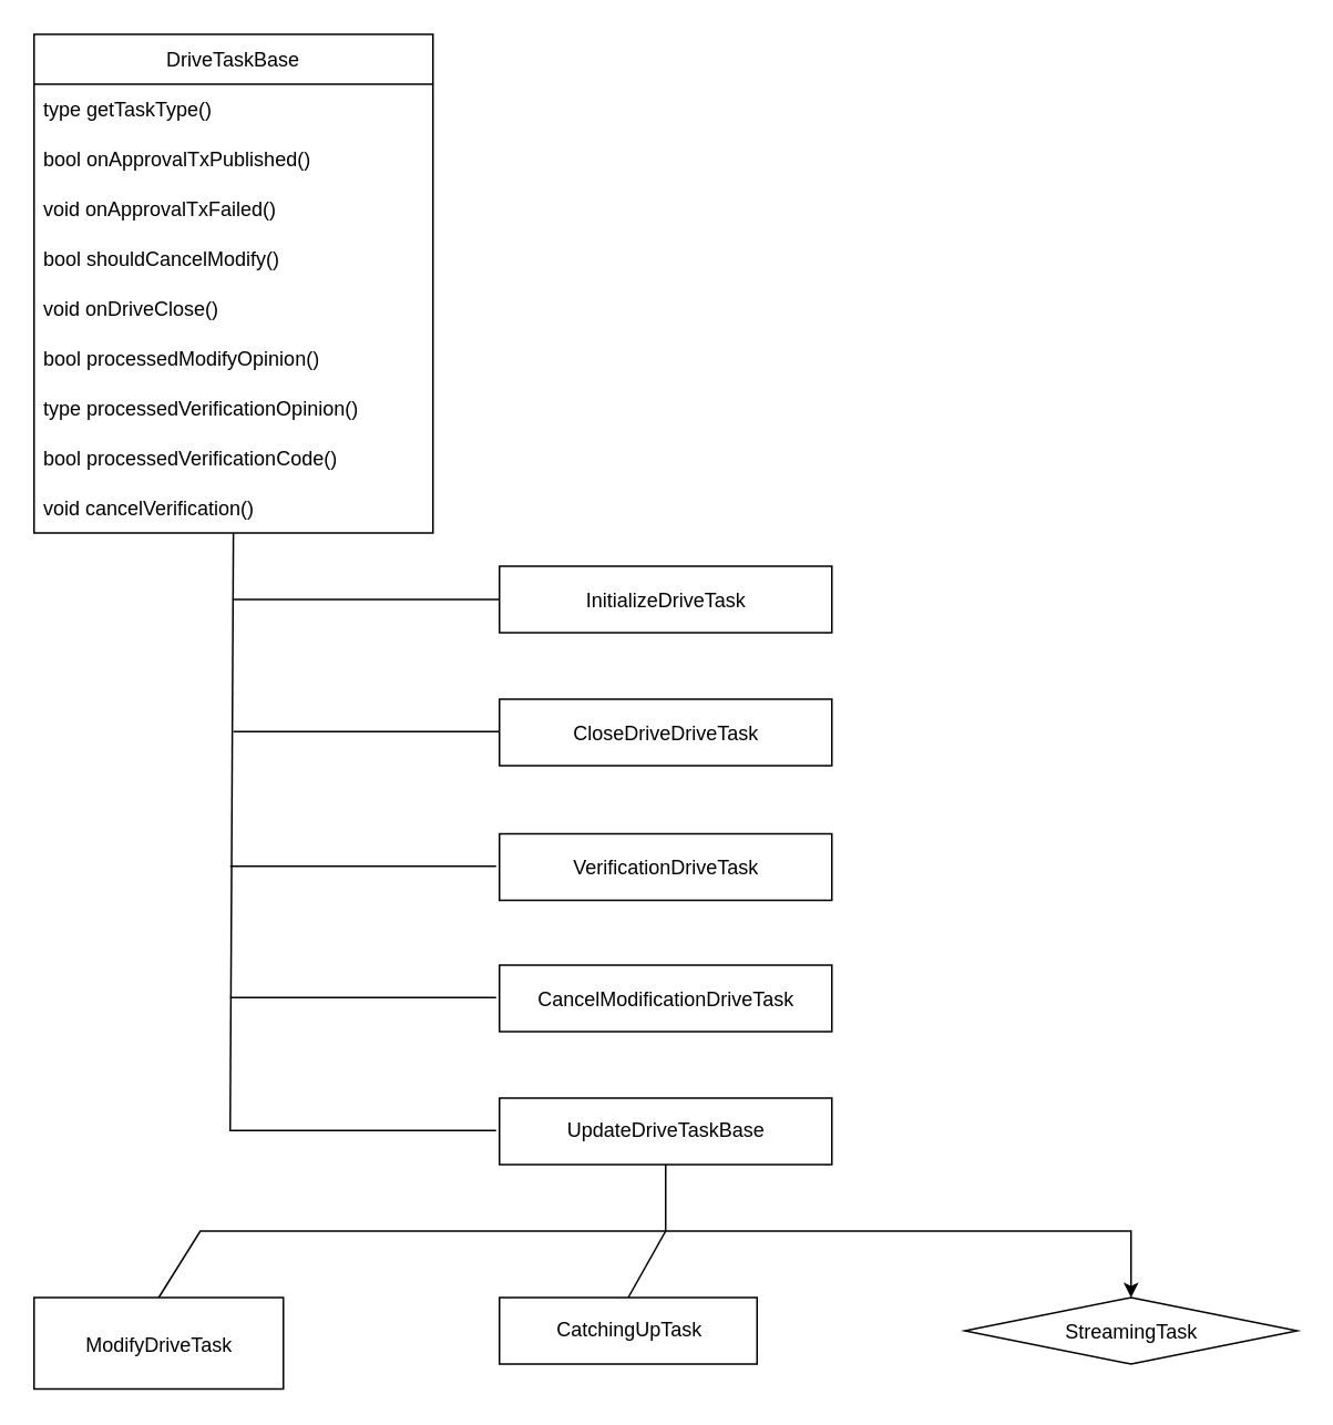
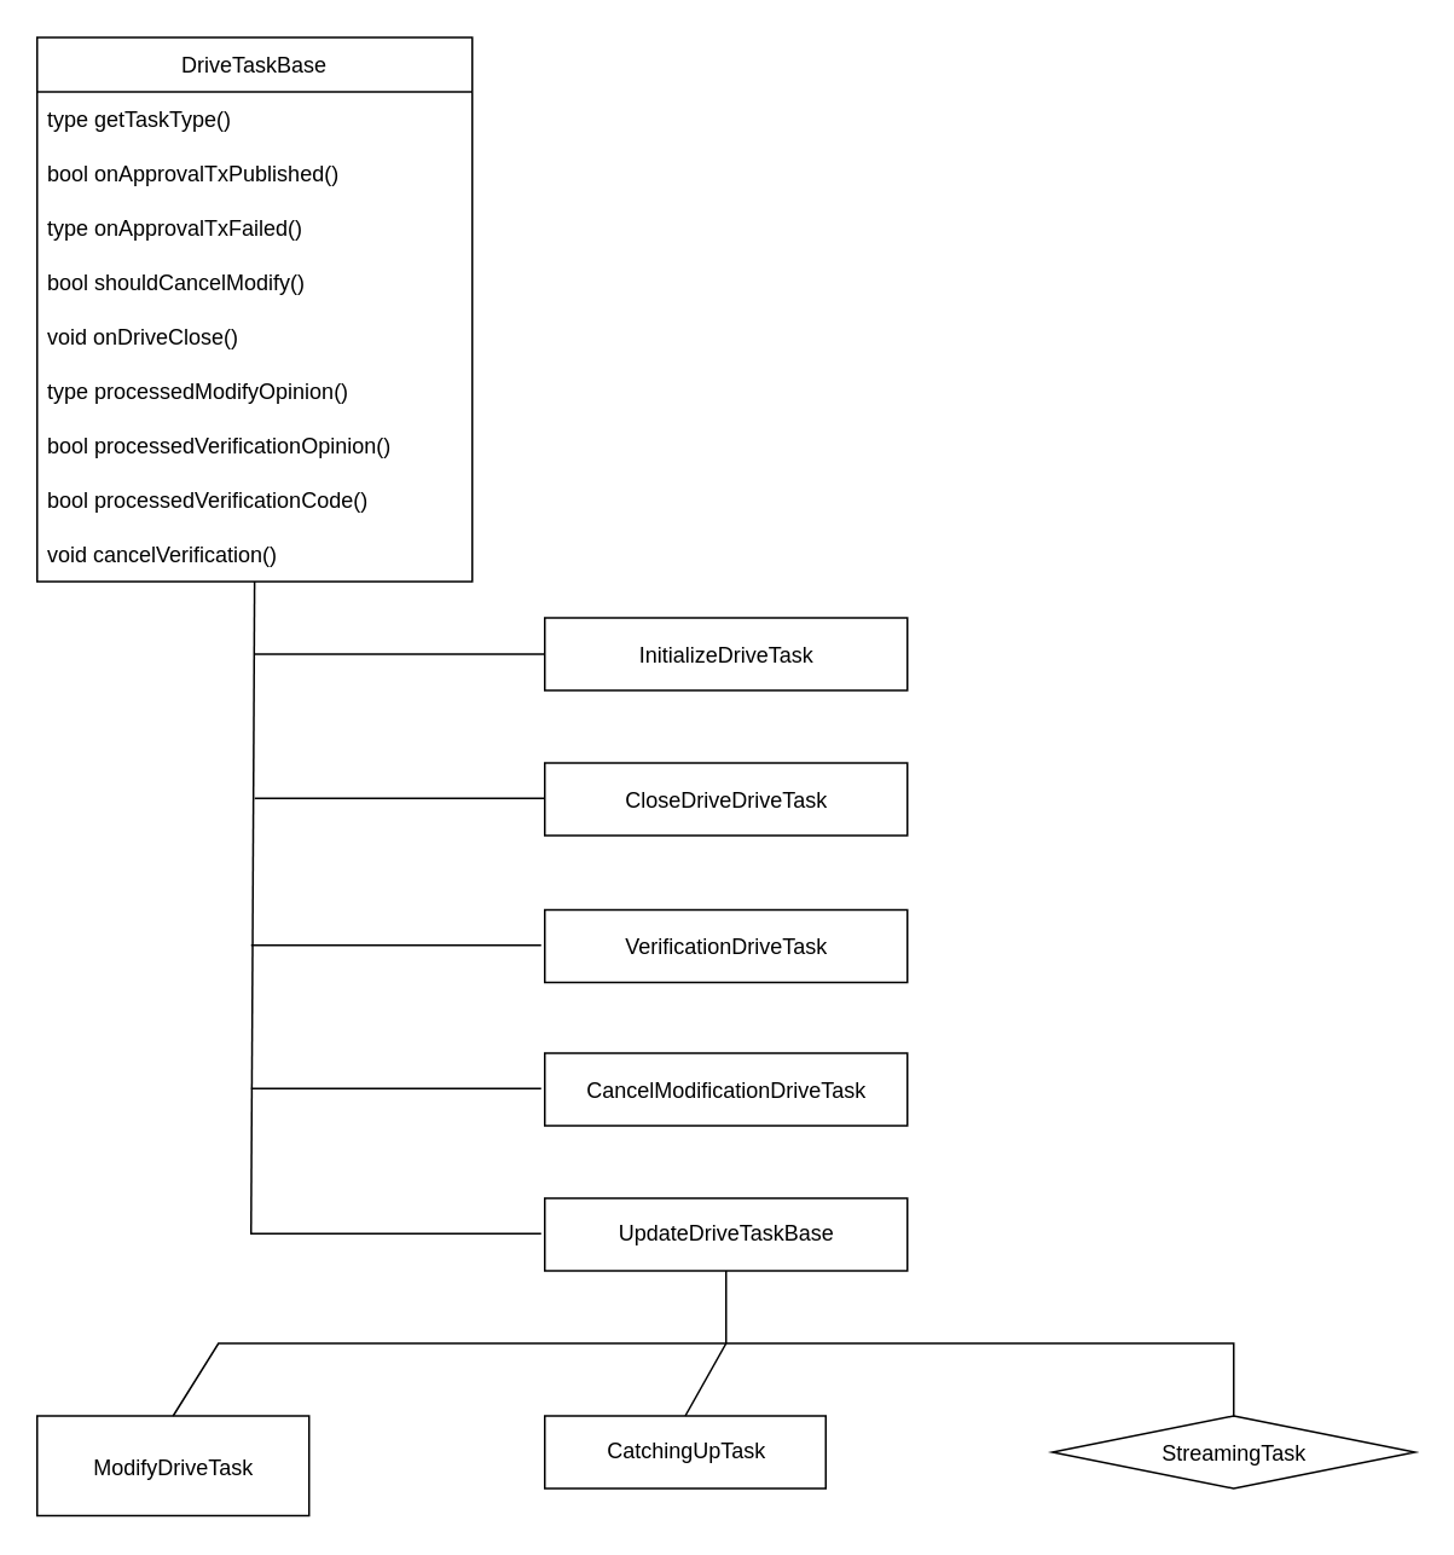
- <mxCell id="5" value="void onApprovalTxFailed()" style="text;strokeColor=none;fillColor=none;align=left;verticalAlign=middle;spacingLeft=4;spacingRight=4;overflow=hidden;points=[[0,0.5],[1,0.5]];portConstraint=eastwest;rotatable=0;" parent="2" vertex="1"><mxGeometry y="90" width="240" height="30" as="geometry" /></mxCell>
+ <mxCell id="5" value="type onApprovalTxFailed()" style="text;strokeColor=none;fillColor=none;align=left;verticalAlign=middle;spacingLeft=4;spacingRight=4;overflow=hidden;points=[[0,0.5],[1,0.5]];portConstraint=eastwest;rotatable=0;" parent="2" vertex="1"><mxGeometry y="90" width="240" height="30" as="geometry" /></mxCell>
- <mxCell id="8" value="bool processedModifyOpinion()" style="text;strokeColor=none;fillColor=none;align=left;verticalAlign=middle;spacingLeft=4;spacingRight=4;overflow=hidden;points=[[0,0.5],[1,0.5]];portConstraint=eastwest;rotatable=0;" parent="2" vertex="1"><mxGeometry y="180" width="240" height="30" as="geometry" /></mxCell>
+ <mxCell id="8" value="type processedModifyOpinion()" style="text;strokeColor=none;fillColor=none;align=left;verticalAlign=middle;spacingLeft=4;spacingRight=4;overflow=hidden;points=[[0,0.5],[1,0.5]];portConstraint=eastwest;rotatable=0;" parent="2" vertex="1"><mxGeometry y="180" width="240" height="30" as="geometry" /></mxCell>
- <mxCell id="9" value="type processedVerificationOpinion()" style="text;strokeColor=none;fillColor=none;align=left;verticalAlign=middle;spacingLeft=4;spacingRight=4;overflow=hidden;points=[[0,0.5],[1,0.5]];portConstraint=eastwest;rotatable=0;" parent="2" vertex="1"><mxGeometry y="210" width="240" height="30" as="geometry" /></mxCell>
+ <mxCell id="9" value="bool processedVerificationOpinion()" style="text;strokeColor=none;fillColor=none;align=left;verticalAlign=middle;spacingLeft=4;spacingRight=4;overflow=hidden;points=[[0,0.5],[1,0.5]];portConstraint=eastwest;rotatable=0;" parent="2" vertex="1"><mxGeometry y="210" width="240" height="30" as="geometry" /></mxCell>
- <mxCell id="26" value="" style="endArrow=classic;html=1;rounded=0;exitX=0.5;exitY=0;exitDx=0;exitDy=0;entryX=0.5;entryY=0;entryDx=0;entryDy=0;" parent="1" source="23" target="25" edge="1"><mxGeometry width="50" height="50" relative="1" as="geometry"><mxPoint x="510" y="510" as="sourcePoint" /><mxPoint x="770" y="760" as="targetPoint" /><Array as="points"><mxPoint x="120" y="740" /><mxPoint x="680" y="740" /></Array></mxGeometry></mxCell>
+ <mxCell id="26" value="" style="endArrow=none;html=1;rounded=0;exitX=0.5;exitY=0;exitDx=0;exitDy=0;entryX=0.5;entryY=0;entryDx=0;entryDy=0;" parent="1" source="23" target="25" edge="1"><mxGeometry width="50" height="50" relative="1" as="geometry"><mxPoint x="510" y="510" as="sourcePoint" /><mxPoint x="770" y="760" as="targetPoint" /><Array as="points"><mxPoint x="120" y="740" /><mxPoint x="680" y="740" /></Array></mxGeometry></mxCell>
